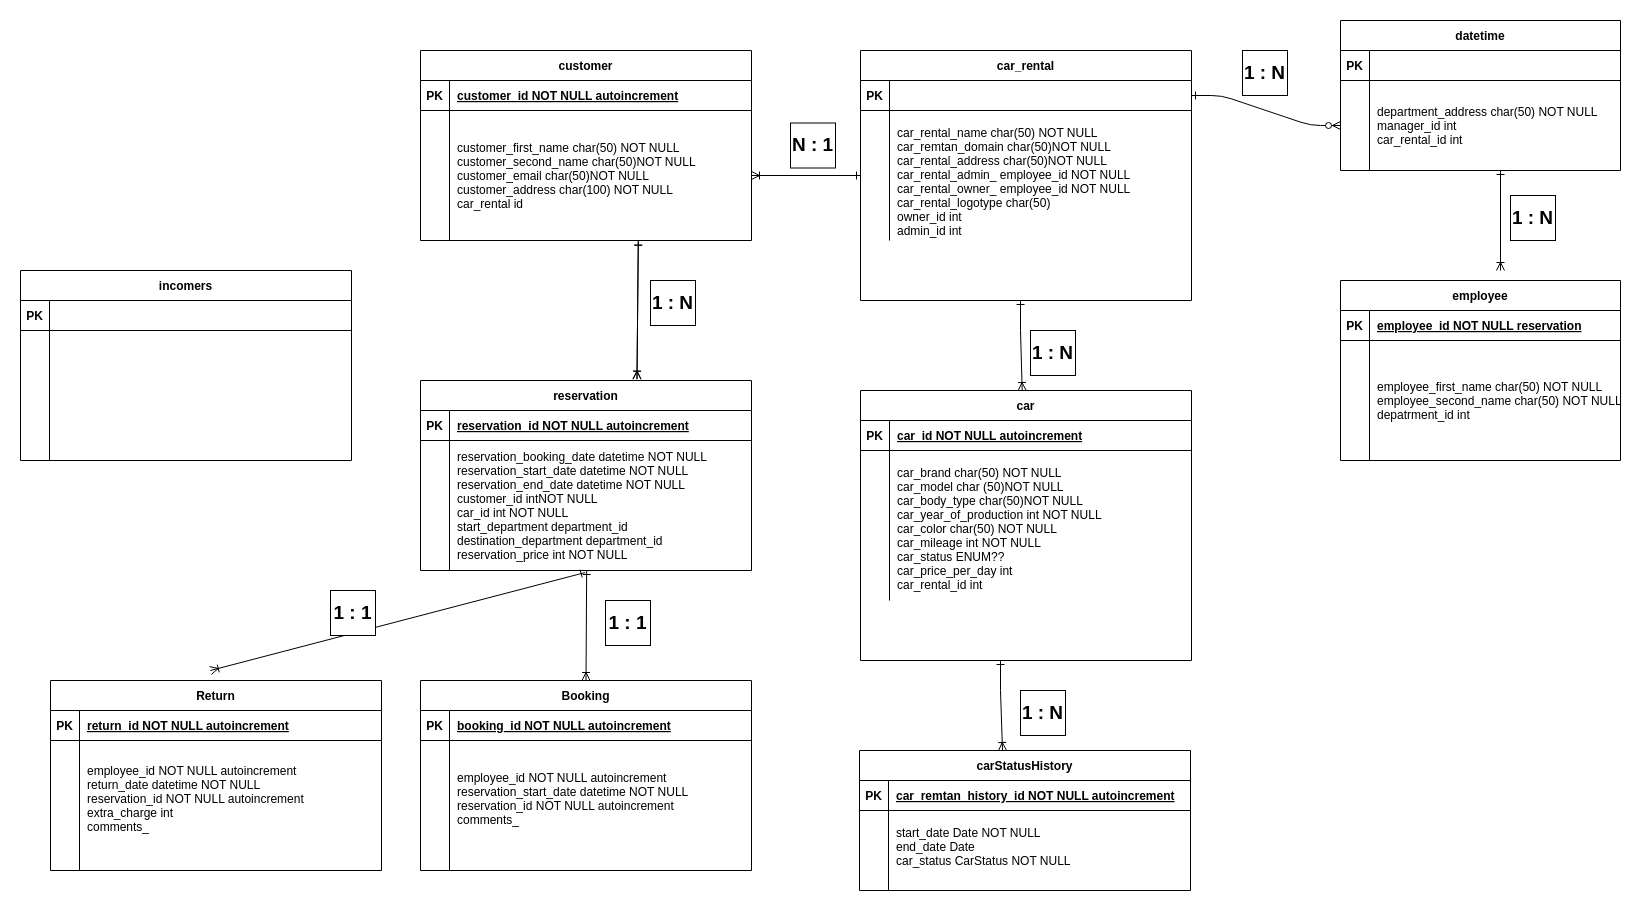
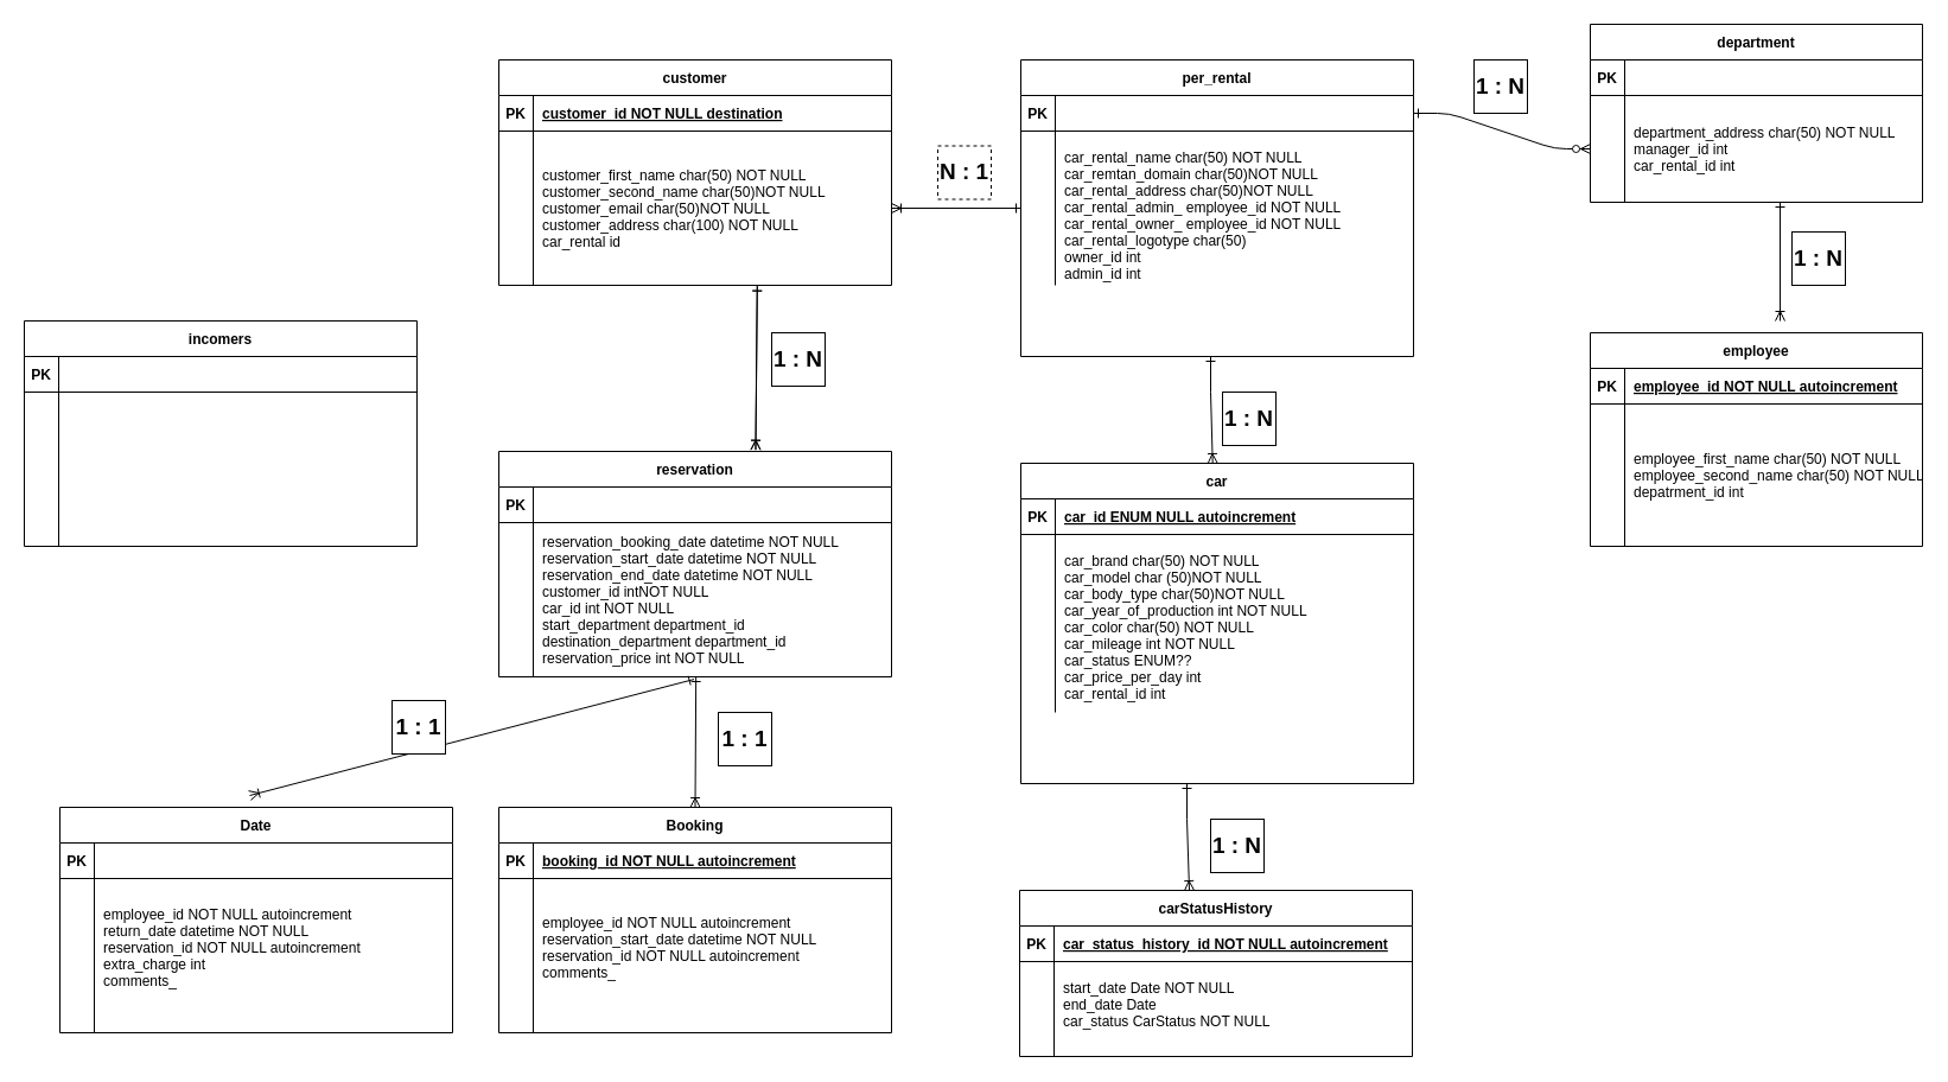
- <mxCell id="9" value="datetime" style="shape=table;startSize=30;container=1;collapsible=1;childLayout=tableLayout;fixedRows=1;rowLines=0;fontStyle=1;align=center;resizeLast=1;" parent="1" vertex="1"><mxGeometry x="1340" y="20" width="280" height="150" as="geometry" /></mxCell>
+ <mxCell id="9" value="department" style="shape=table;startSize=30;container=1;collapsible=1;childLayout=tableLayout;fixedRows=1;rowLines=0;fontStyle=1;align=center;resizeLast=1;" parent="1" vertex="1"><mxGeometry x="1340" y="20" width="280" height="150" as="geometry" /></mxCell>
- <mxCell id="3" value="car_rental" style="shape=table;startSize=30;container=1;collapsible=1;childLayout=tableLayout;fixedRows=1;rowLines=0;fontStyle=1;align=center;resizeLast=1;" parent="1" vertex="1"><mxGeometry x="860" y="50" width="331" height="250" as="geometry" /></mxCell>
+ <mxCell id="3" value="per_rental" style="shape=table;startSize=30;container=1;collapsible=1;childLayout=tableLayout;fixedRows=1;rowLines=0;fontStyle=1;align=center;resizeLast=1;" parent="1" vertex="1"><mxGeometry x="860" y="50" width="331" height="250" as="geometry" /></mxCell>
- <mxCell id="34" value="customer_id NOT NULL autoincrement" style="shape=partialRectangle;overflow=hidden;connectable=0;fillColor=none;top=0;left=0;bottom=0;right=0;align=left;spacingLeft=6;fontStyle=5;" parent="32" vertex="1"><mxGeometry x="29" width="302" height="30" as="geometry"><mxRectangle width="302" height="30" as="alternateBounds" /></mxGeometry></mxCell>
+ <mxCell id="34" value="customer_id NOT NULL destination" style="shape=partialRectangle;overflow=hidden;connectable=0;fillColor=none;top=0;left=0;bottom=0;right=0;align=left;spacingLeft=6;fontStyle=5;" parent="32" vertex="1"><mxGeometry x="29" width="302" height="30" as="geometry"><mxRectangle width="302" height="30" as="alternateBounds" /></mxGeometry></mxCell>
- <mxCell id="71" value="&lt;b&gt;&lt;font style=&quot;font-size: 19px;&quot;&gt;N : 1&lt;/font&gt;&lt;/b&gt;" style="whiteSpace=wrap;html=1;aspect=fixed;" parent="1" vertex="1"><mxGeometry x="790" y="122.5" width="45" height="45" as="geometry" /></mxCell>
+ <mxCell id="71" value="&lt;b&gt;&lt;font style=&quot;font-size: 19px;&quot;&gt;N : 1&lt;/font&gt;&lt;/b&gt;" style="whiteSpace=wrap;html=1;aspect=fixed;dashed=1;" parent="1" vertex="1"><mxGeometry x="790" y="122.5" width="45" height="45" as="geometry" /></mxCell>
- <mxCell id="18" value="employee_id NOT NULL reservation" style="shape=partialRectangle;overflow=hidden;connectable=0;fillColor=none;top=0;left=0;bottom=0;right=0;align=left;spacingLeft=6;fontStyle=5;" parent="16" vertex="1"><mxGeometry x="29" width="251" height="30" as="geometry"><mxRectangle width="251" height="30" as="alternateBounds" /></mxGeometry></mxCell>
+ <mxCell id="18" value="employee_id NOT NULL autoincrement" style="shape=partialRectangle;overflow=hidden;connectable=0;fillColor=none;top=0;left=0;bottom=0;right=0;align=left;spacingLeft=6;fontStyle=5;" parent="16" vertex="1"><mxGeometry x="29" width="251" height="30" as="geometry"><mxRectangle width="251" height="30" as="alternateBounds" /></mxGeometry></mxCell>
- <mxCell id="42" value="reservation_id NOT NULL autoincrement" style="shape=partialRectangle;overflow=hidden;connectable=0;fillColor=none;top=0;left=0;bottom=0;right=0;align=left;spacingLeft=6;fontStyle=5;" parent="40" vertex="1"><mxGeometry x="29" width="302" height="30" as="geometry"><mxRectangle width="302" height="30" as="alternateBounds" /></mxGeometry></mxCell>
- <mxCell id="26" value="car_id NOT NULL autoincrement" style="shape=partialRectangle;overflow=hidden;connectable=0;fillColor=none;top=0;left=0;bottom=0;right=0;align=left;spacingLeft=6;fontStyle=5;" parent="24" vertex="1"><mxGeometry x="29" width="302" height="30" as="geometry"><mxRectangle width="302" height="30" as="alternateBounds" /></mxGeometry></mxCell>
+ <mxCell id="26" value="car_id ENUM NULL autoincrement" style="shape=partialRectangle;overflow=hidden;connectable=0;fillColor=none;top=0;left=0;bottom=0;right=0;align=left;spacingLeft=6;fontStyle=5;" parent="24" vertex="1"><mxGeometry x="29" width="302" height="30" as="geometry"><mxRectangle width="302" height="30" as="alternateBounds" /></mxGeometry></mxCell>
- <mxCell id="56" value="Return" style="shape=table;startSize=30;container=1;collapsible=1;childLayout=tableLayout;fixedRows=1;rowLines=0;fontStyle=1;align=center;resizeLast=1;" parent="1" vertex="1"><mxGeometry x="50" y="680" width="331" height="190" as="geometry" /></mxCell>
+ <mxCell id="56" value="Date" style="shape=table;startSize=30;container=1;collapsible=1;childLayout=tableLayout;fixedRows=1;rowLines=0;fontStyle=1;align=center;resizeLast=1;" parent="1" vertex="1"><mxGeometry x="50" y="680" width="331" height="190" as="geometry" /></mxCell>
- <mxCell id="59" value="return_id NOT NULL autoincrement" style="shape=partialRectangle;overflow=hidden;connectable=0;fillColor=none;top=0;left=0;bottom=0;right=0;align=left;spacingLeft=6;fontStyle=5;" parent="57" vertex="1"><mxGeometry x="29" width="302" height="30" as="geometry"><mxRectangle width="302" height="30" as="alternateBounds" /></mxGeometry></mxCell>
- <mxCell id="81" value="car_remtan_history_id NOT NULL autoincrement" style="shape=partialRectangle;overflow=hidden;connectable=0;fillColor=none;top=0;left=0;bottom=0;right=0;align=left;spacingLeft=6;fontStyle=5;" vertex="1" parent="79"><mxGeometry x="29" width="302" height="30" as="geometry"><mxRectangle width="302" height="30" as="alternateBounds" /></mxGeometry></mxCell>
+ <mxCell id="81" value="car_status_history_id NOT NULL autoincrement" style="shape=partialRectangle;overflow=hidden;connectable=0;fillColor=none;top=0;left=0;bottom=0;right=0;align=left;spacingLeft=6;fontStyle=5;" vertex="1" parent="79"><mxGeometry x="29" width="302" height="30" as="geometry"><mxRectangle width="302" height="30" as="alternateBounds" /></mxGeometry></mxCell>
